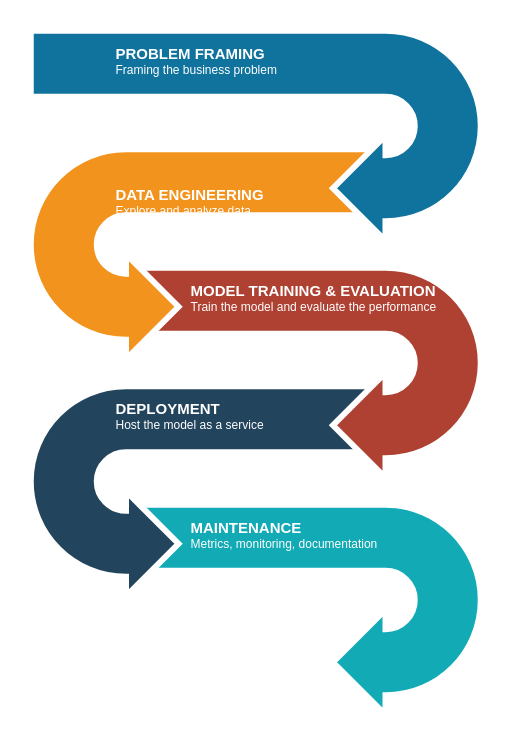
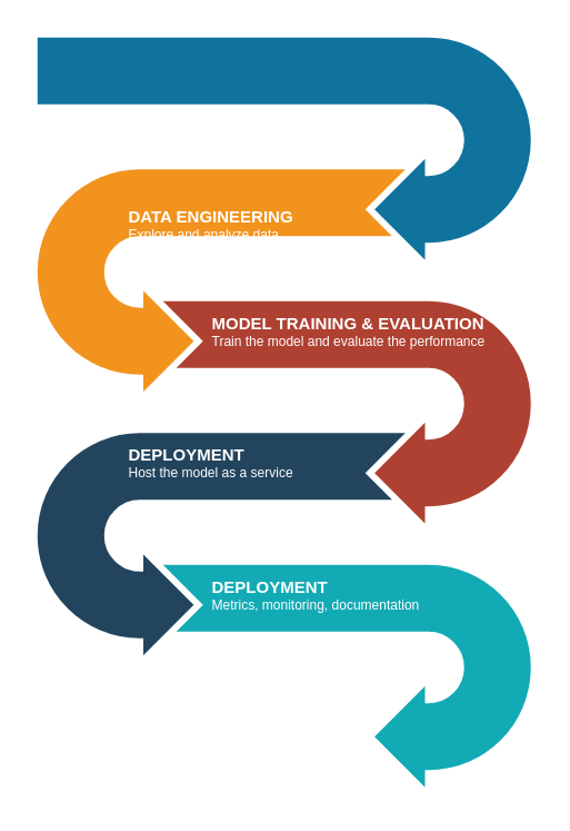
- <mxCell id="7" value="&lt;font style=&quot;font-size: 10px&quot;&gt;&lt;b&gt;PROBLEM FRAMING&lt;/b&gt;&lt;br&gt;&lt;/font&gt;&lt;font style=&quot;font-size: 8px&quot;&gt;Framing the business problem&lt;/font&gt;" style="rounded=0;whiteSpace=wrap;shadow=0;strokeColor=none;strokeWidth=6;fillColor=none;fontSize=7;fontColor=#FFFFFF;align=left;html=1;spacingLeft=5;" parent="1" vertex="1"><mxGeometry x="70" y="20" width="170" height="40" as="geometry" /></mxCell>
- <mxCell id="11" value="&lt;b&gt;&lt;font style=&quot;font-size: 10px&quot;&gt;MAINTENANCE&lt;/font&gt;&lt;/b&gt;&lt;br style=&quot;font-size: 7px&quot;&gt;&lt;font style=&quot;font-size: 8px&quot;&gt;Metrics, monitoring, documentation&lt;/font&gt;" style="rounded=0;whiteSpace=wrap;shadow=0;strokeColor=none;strokeWidth=6;fillColor=none;fontSize=7;fontColor=#FFFFFF;align=left;html=1;spacingLeft=5;" parent="1" vertex="1"><mxGeometry x="120" y="336" width="150" height="40" as="geometry" /></mxCell>
+ <mxCell id="11" value="&lt;b&gt;&lt;font style=&quot;font-size: 10px&quot;&gt;DEPLOYMENT&lt;/font&gt;&lt;/b&gt;&lt;br style=&quot;font-size: 7px&quot;&gt;&lt;font style=&quot;font-size: 8px&quot;&gt;Metrics, monitoring, documentation&lt;/font&gt;" style="rounded=0;whiteSpace=wrap;shadow=0;strokeColor=none;strokeWidth=6;fillColor=none;fontSize=7;fontColor=#FFFFFF;align=left;html=1;spacingLeft=5;" parent="1" vertex="1"><mxGeometry x="120" y="336" width="150" height="40" as="geometry" /></mxCell>
